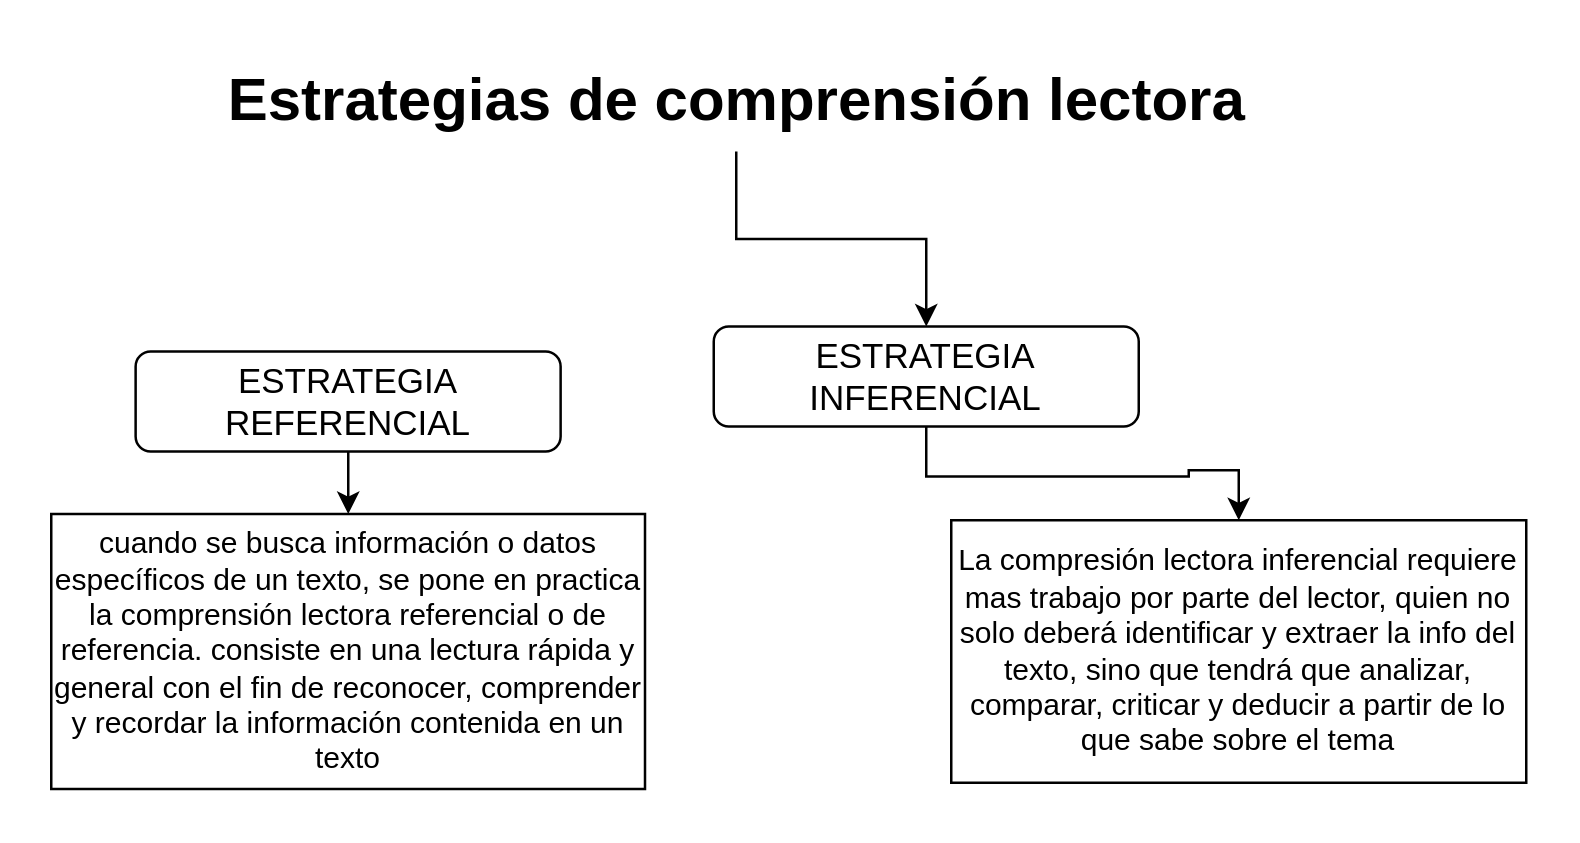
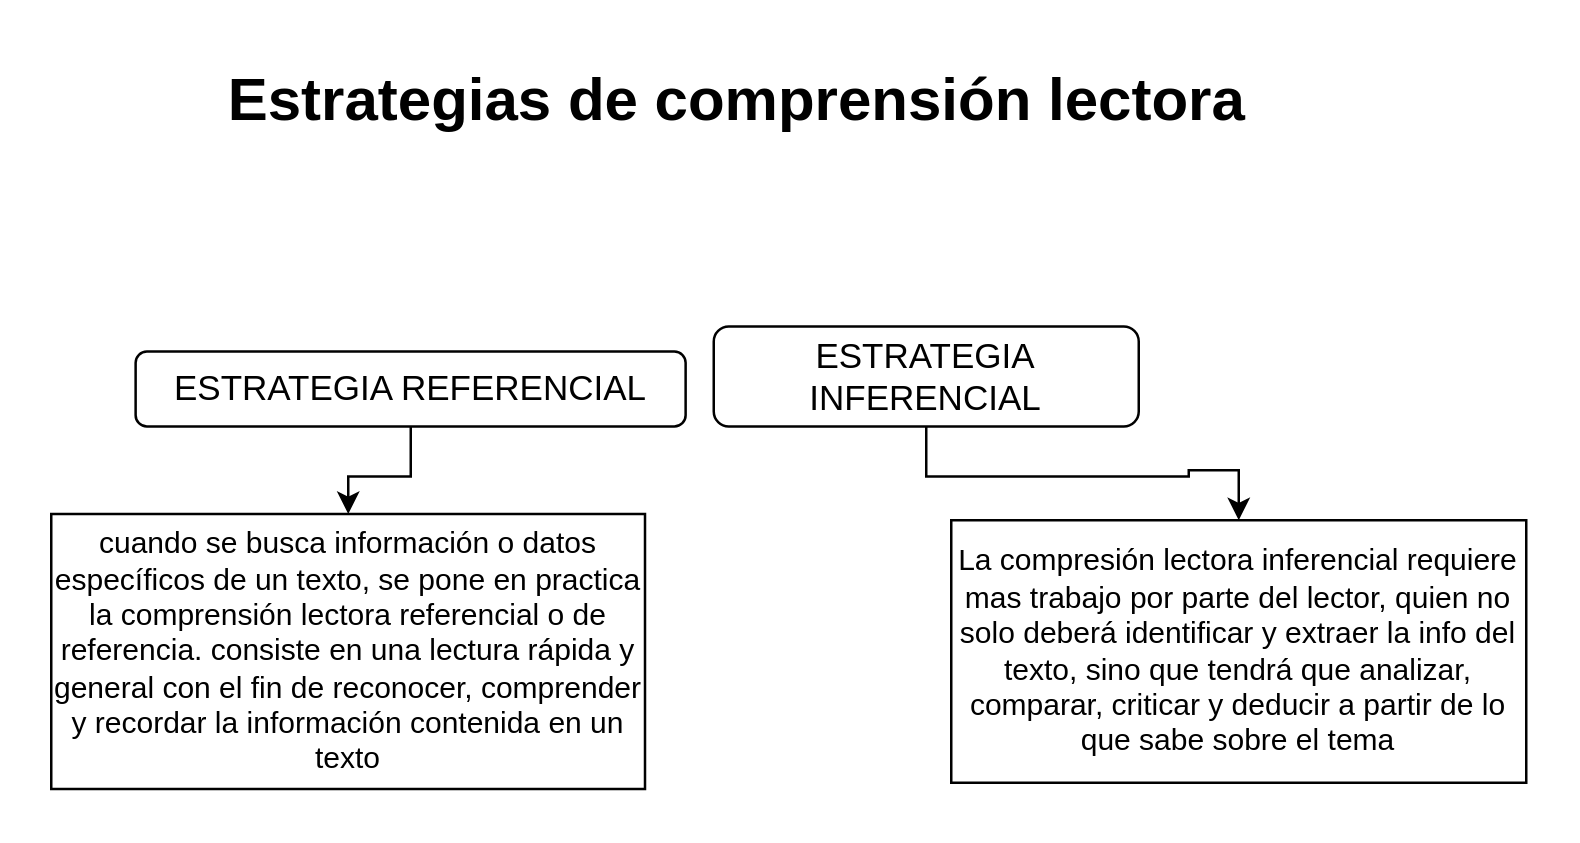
- <mxCell id="2" style="edgeStyle=orthogonalEdgeStyle;rounded=0;orthogonalLoop=1;jettySize=auto;html=1;" edge="1" parent="1" source="3" target="7"><mxGeometry relative="1" as="geometry" /></mxCell>
- <mxCell id="5" value="&lt;font style=&quot;font-size: 14px&quot;&gt;ESTRATEGIA REFERENCIAL&lt;/font&gt;" style="rounded=1;whiteSpace=wrap;html=1;" vertex="1" parent="1"><mxGeometry x="53.75" y="140" width="170" height="40" as="geometry" /></mxCell>
+ <mxCell id="5" value="&lt;font style=&quot;font-size: 14px&quot;&gt;ESTRATEGIA REFERENCIAL&lt;/font&gt;" style="rounded=1;whiteSpace=wrap;html=1;" vertex="1" parent="1"><mxGeometry x="53.75" y="140" width="220" height="30" as="geometry" /></mxCell>
